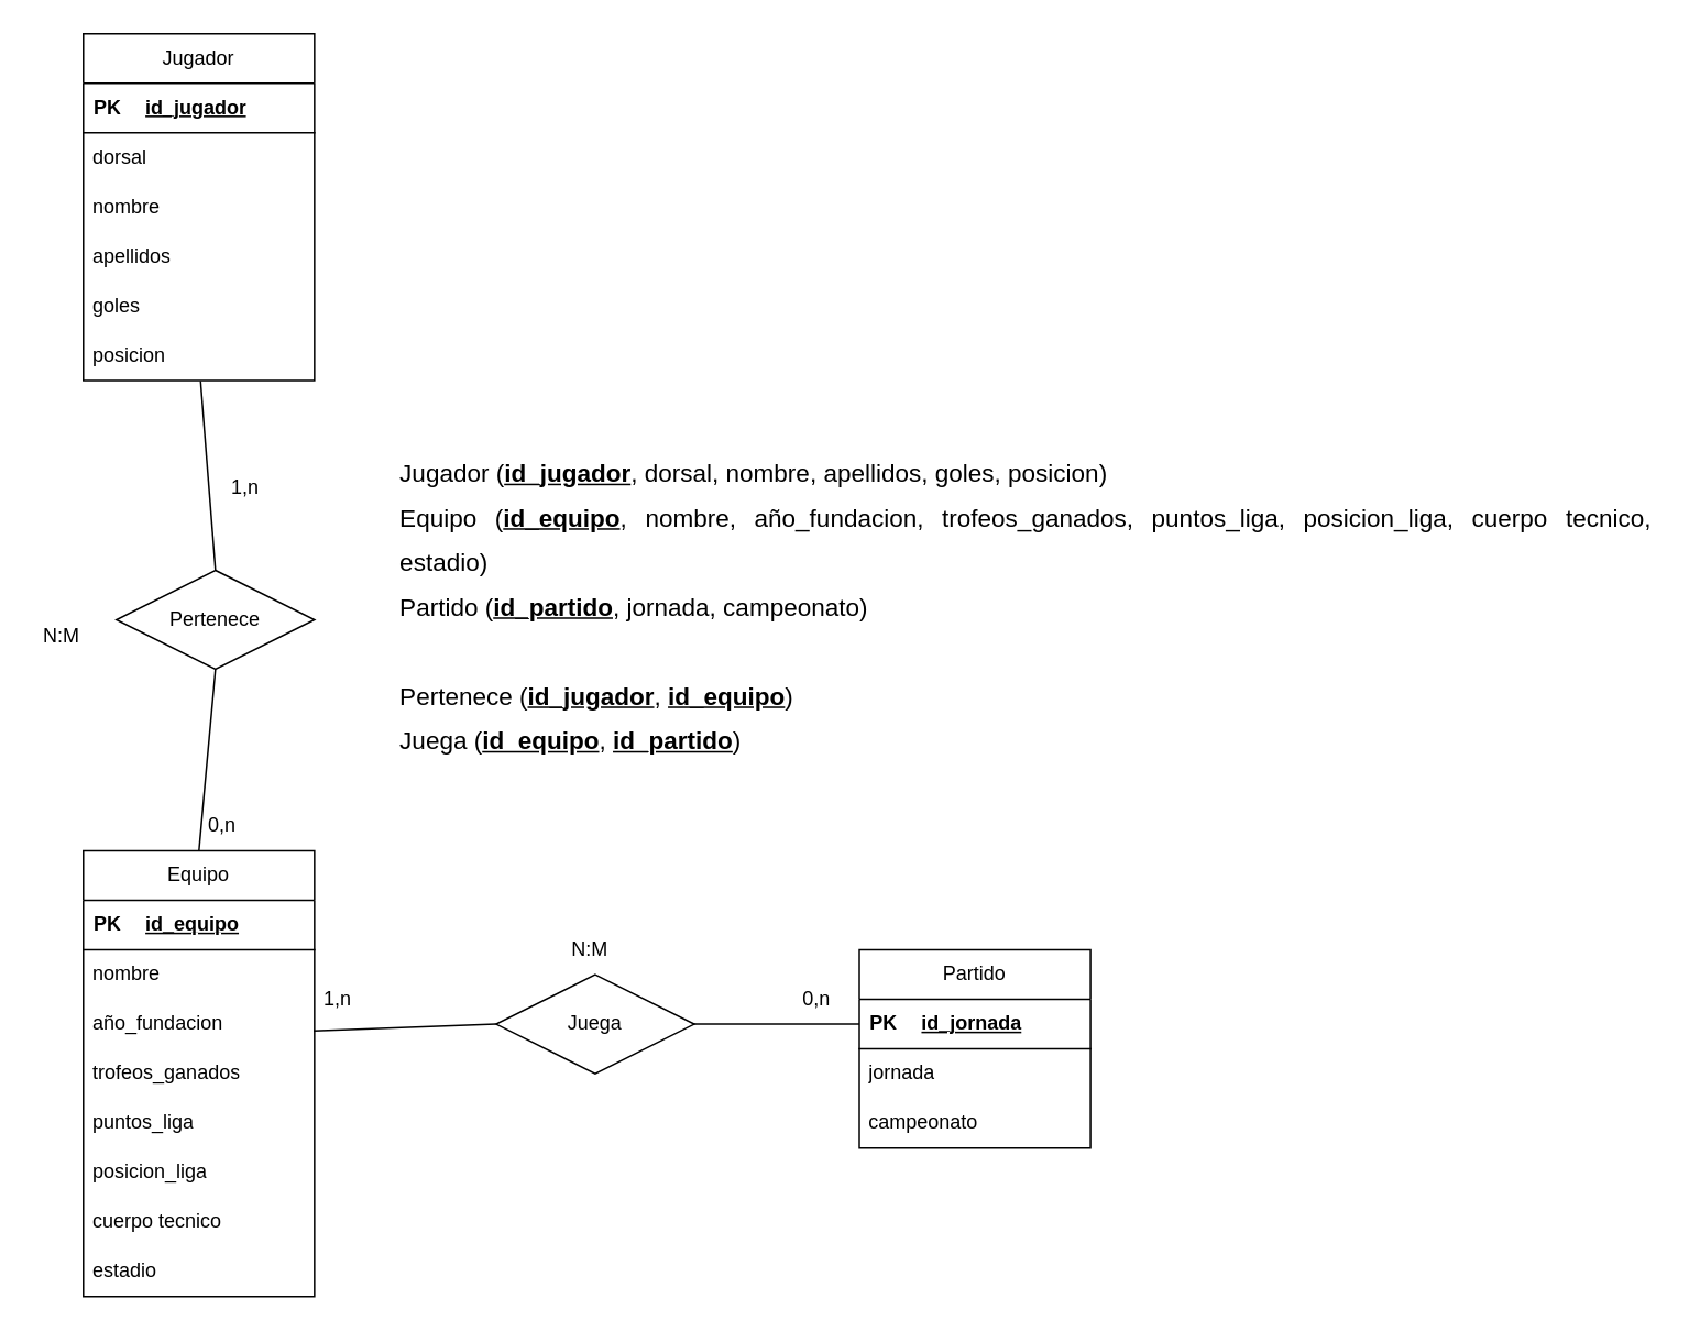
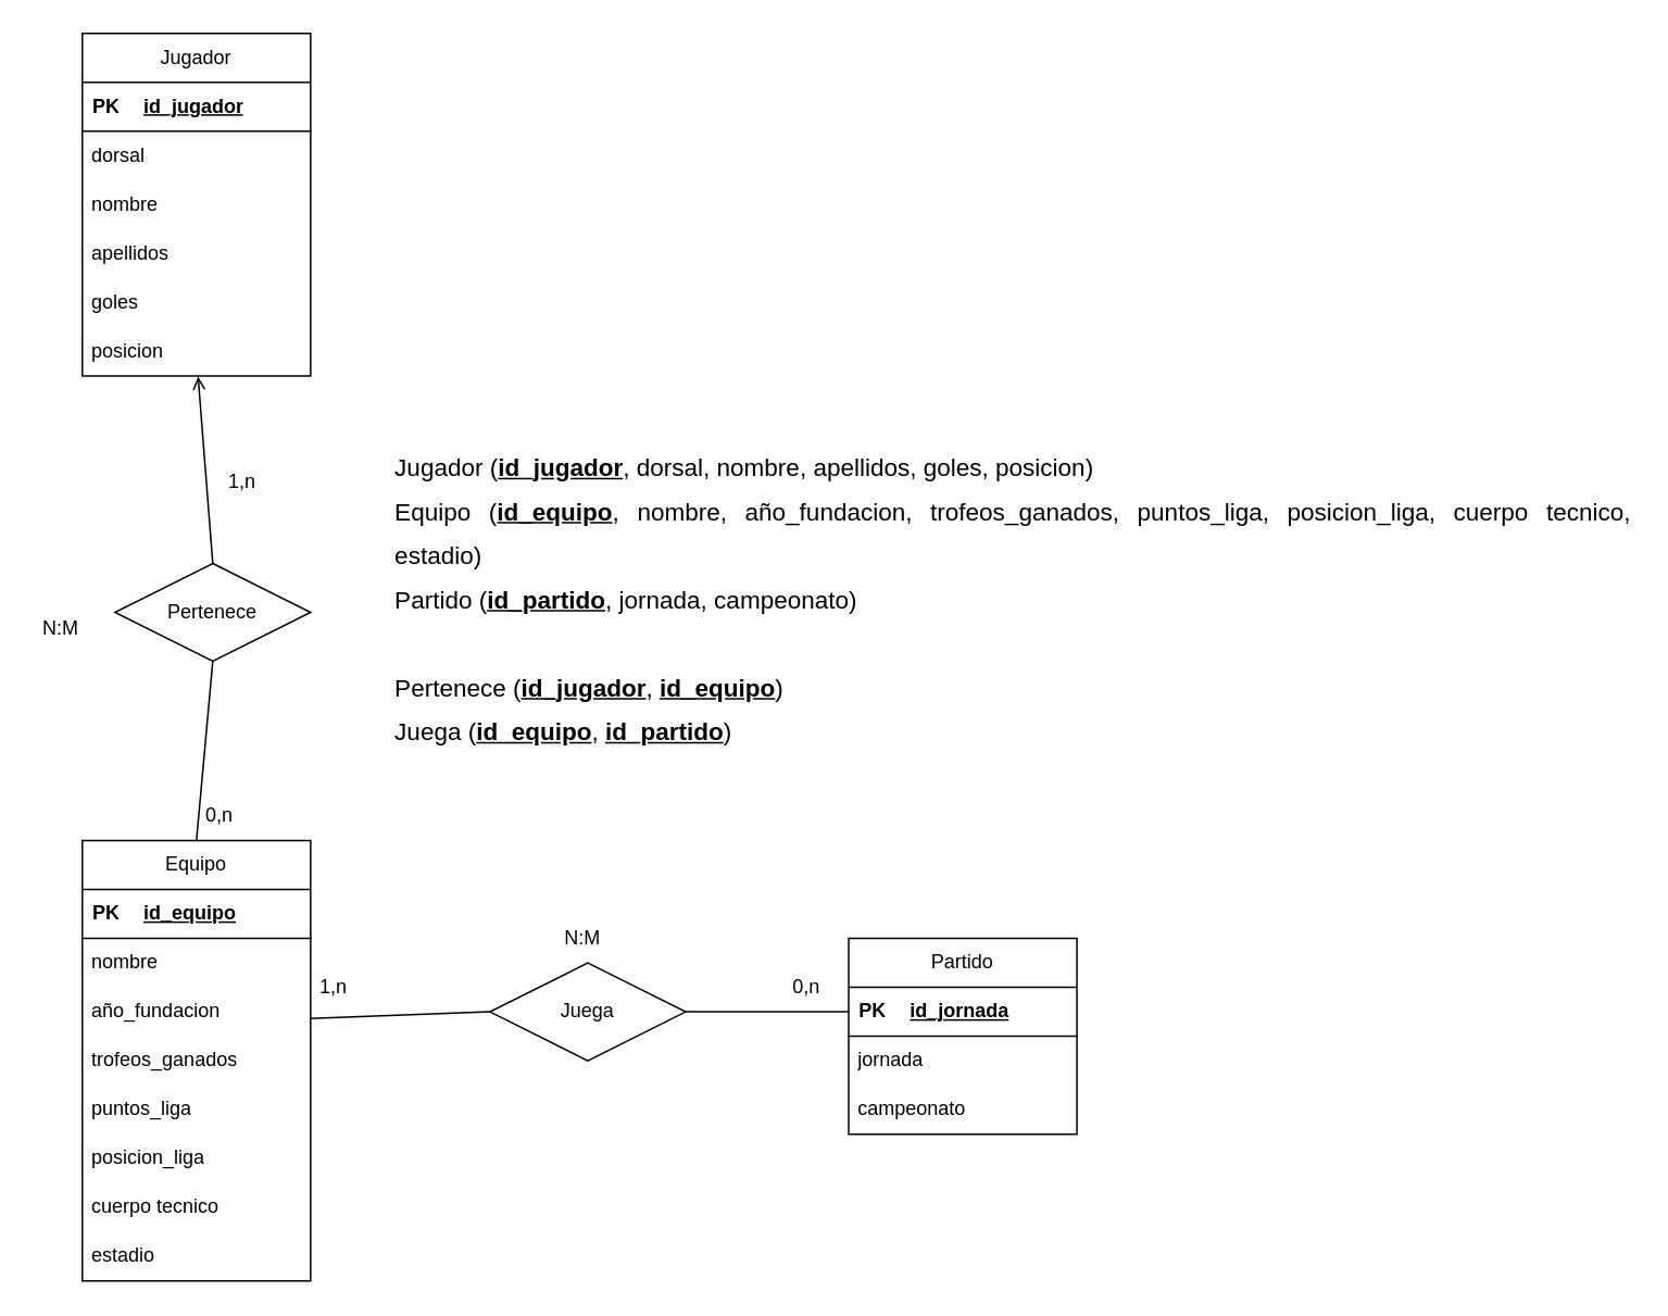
- <mxCell id="32" value="" style="endArrow=none;html=1;rounded=0;exitX=0.5;exitY=0;exitDx=0;exitDy=0;entryX=0.507;entryY=1.012;entryDx=0;entryDy=0;entryPerimeter=0;" parent="1" source="31" target="23" edge="1"><mxGeometry width="50" height="50" relative="1" as="geometry"><mxPoint x="50" y="170" as="sourcePoint" /><mxPoint x="119.72" y="180.15" as="targetPoint" /></mxGeometry></mxCell>
+ <mxCell id="32" value="" style="endArrow=open;html=1;rounded=0;exitX=0.5;exitY=0;exitDx=0;exitDy=0;entryX=0.507;entryY=1.012;entryDx=0;entryDy=0;entryPerimeter=0;" parent="1" source="31" target="23" edge="1"><mxGeometry width="50" height="50" relative="1" as="geometry"><mxPoint x="50" y="170" as="sourcePoint" /><mxPoint x="119.72" y="180.15" as="targetPoint" /></mxGeometry></mxCell>
